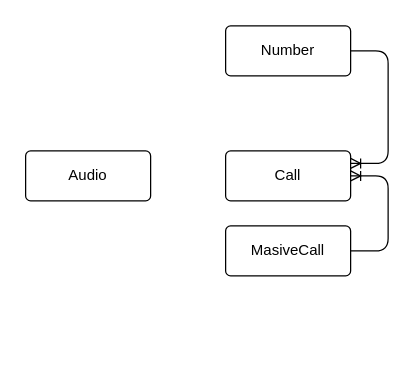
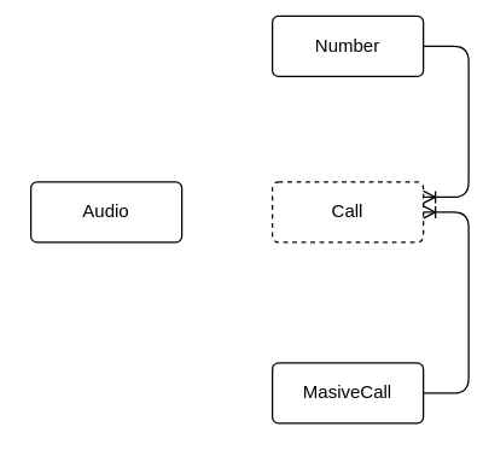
- <mxCell id="3" value="Number" style="rounded=1;arcSize=10;whiteSpace=wrap;html=1;align=center;" parent="1" vertex="1"><mxGeometry x="180" y="20" width="100" height="40" as="geometry" /></mxCell>
+ <mxCell id="3" value="Number" style="rounded=1;arcSize=10;whiteSpace=wrap;html=1;align=center;" parent="1" vertex="1"><mxGeometry x="180" y="10" width="100" height="40" as="geometry" /></mxCell>
- <mxCell id="4" value="Call" style="rounded=1;arcSize=10;whiteSpace=wrap;html=1;align=center;" parent="1" vertex="1"><mxGeometry x="180" y="120" width="100" height="40" as="geometry" /></mxCell>
+ <mxCell id="4" value="Call" style="rounded=1;arcSize=10;whiteSpace=wrap;html=1;align=center;dashed=1;" parent="1" vertex="1"><mxGeometry x="180" y="120" width="100" height="40" as="geometry" /></mxCell>
- <mxCell id="5" value="MasiveCall" style="rounded=1;arcSize=10;whiteSpace=wrap;html=1;align=center;" parent="1" vertex="1"><mxGeometry x="180" y="180" width="100" height="40" as="geometry" /></mxCell>
+ <mxCell id="5" value="MasiveCall" style="rounded=1;arcSize=10;whiteSpace=wrap;html=1;align=center;" parent="1" vertex="1"><mxGeometry x="180" y="240" width="100" height="40" as="geometry" /></mxCell>
